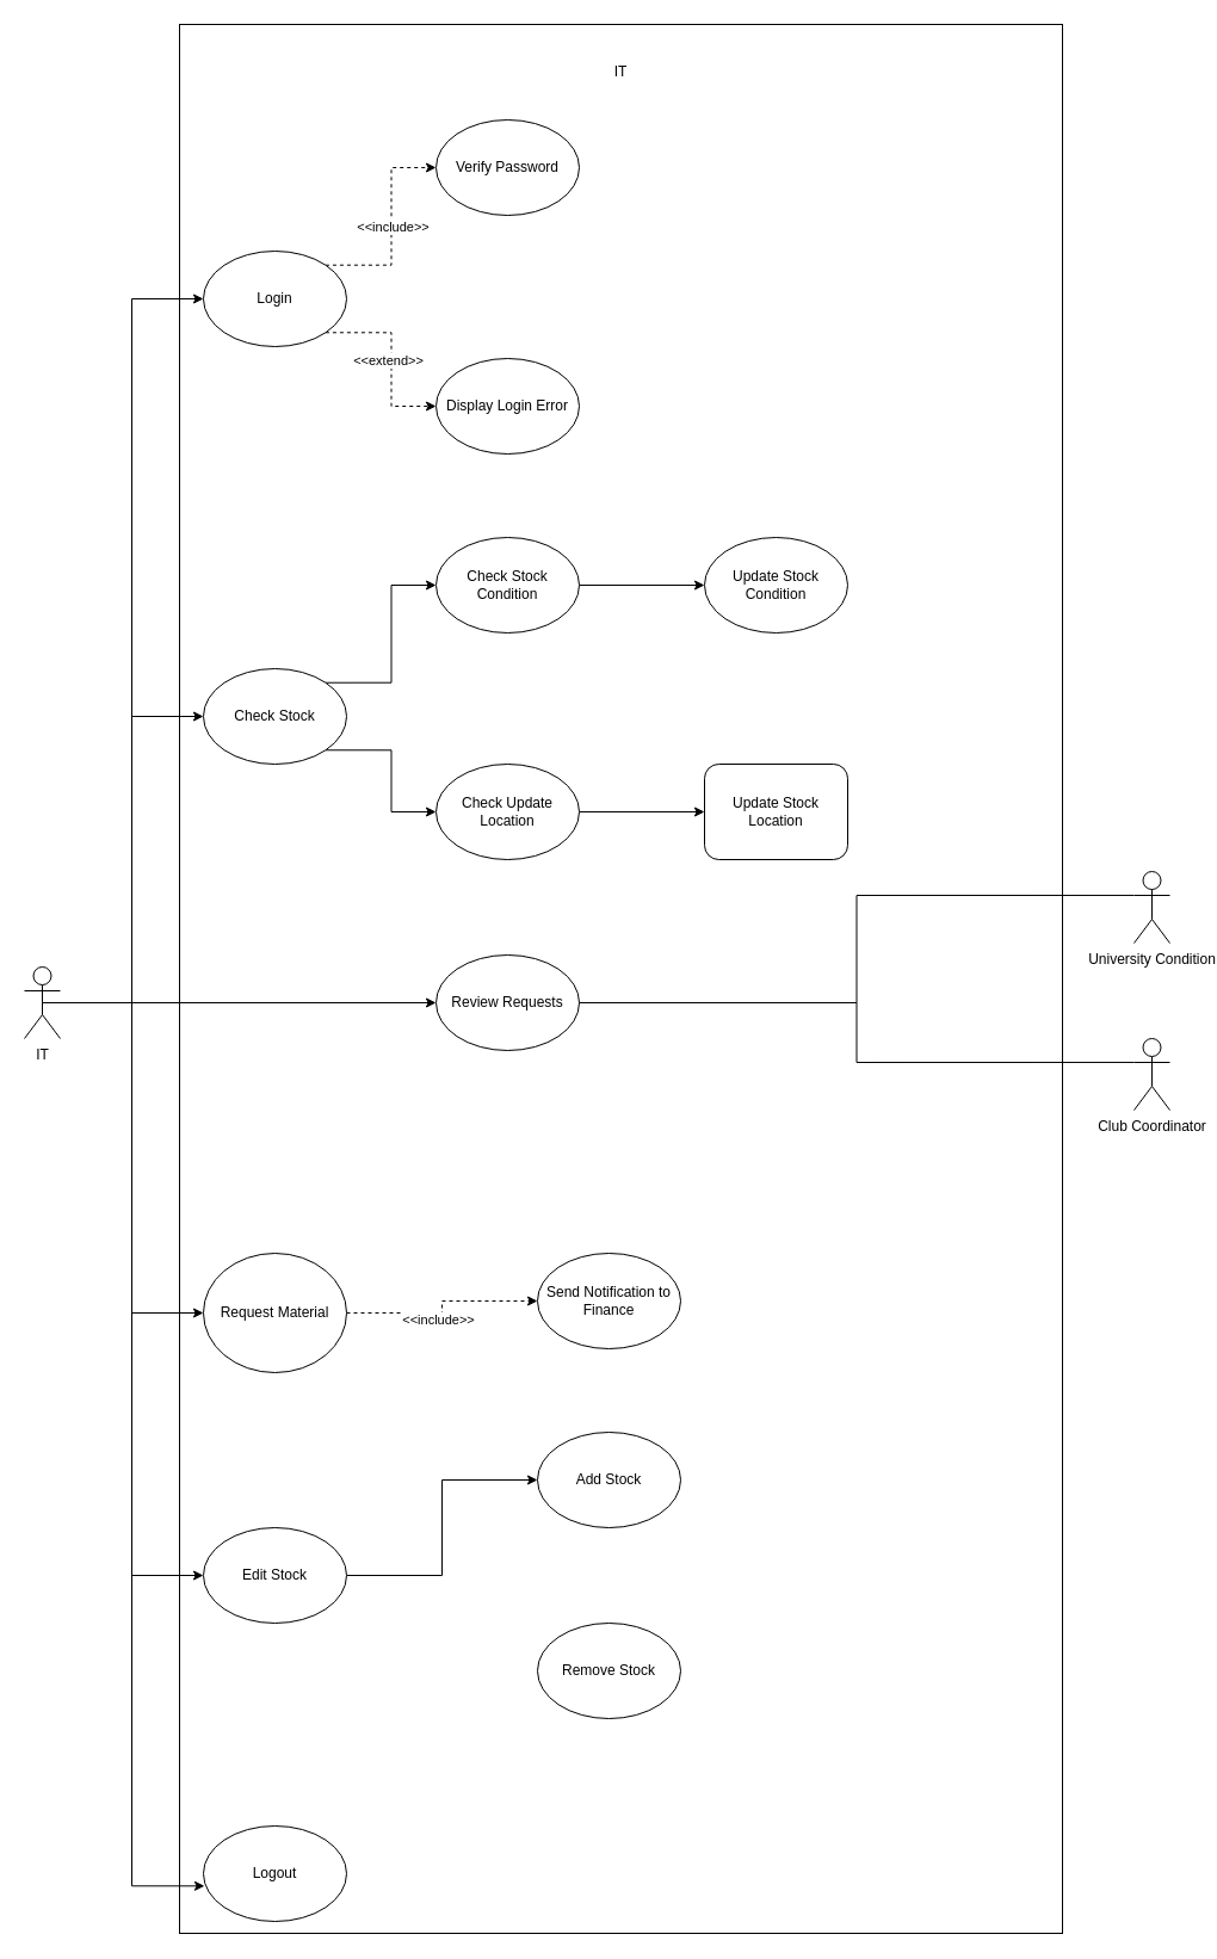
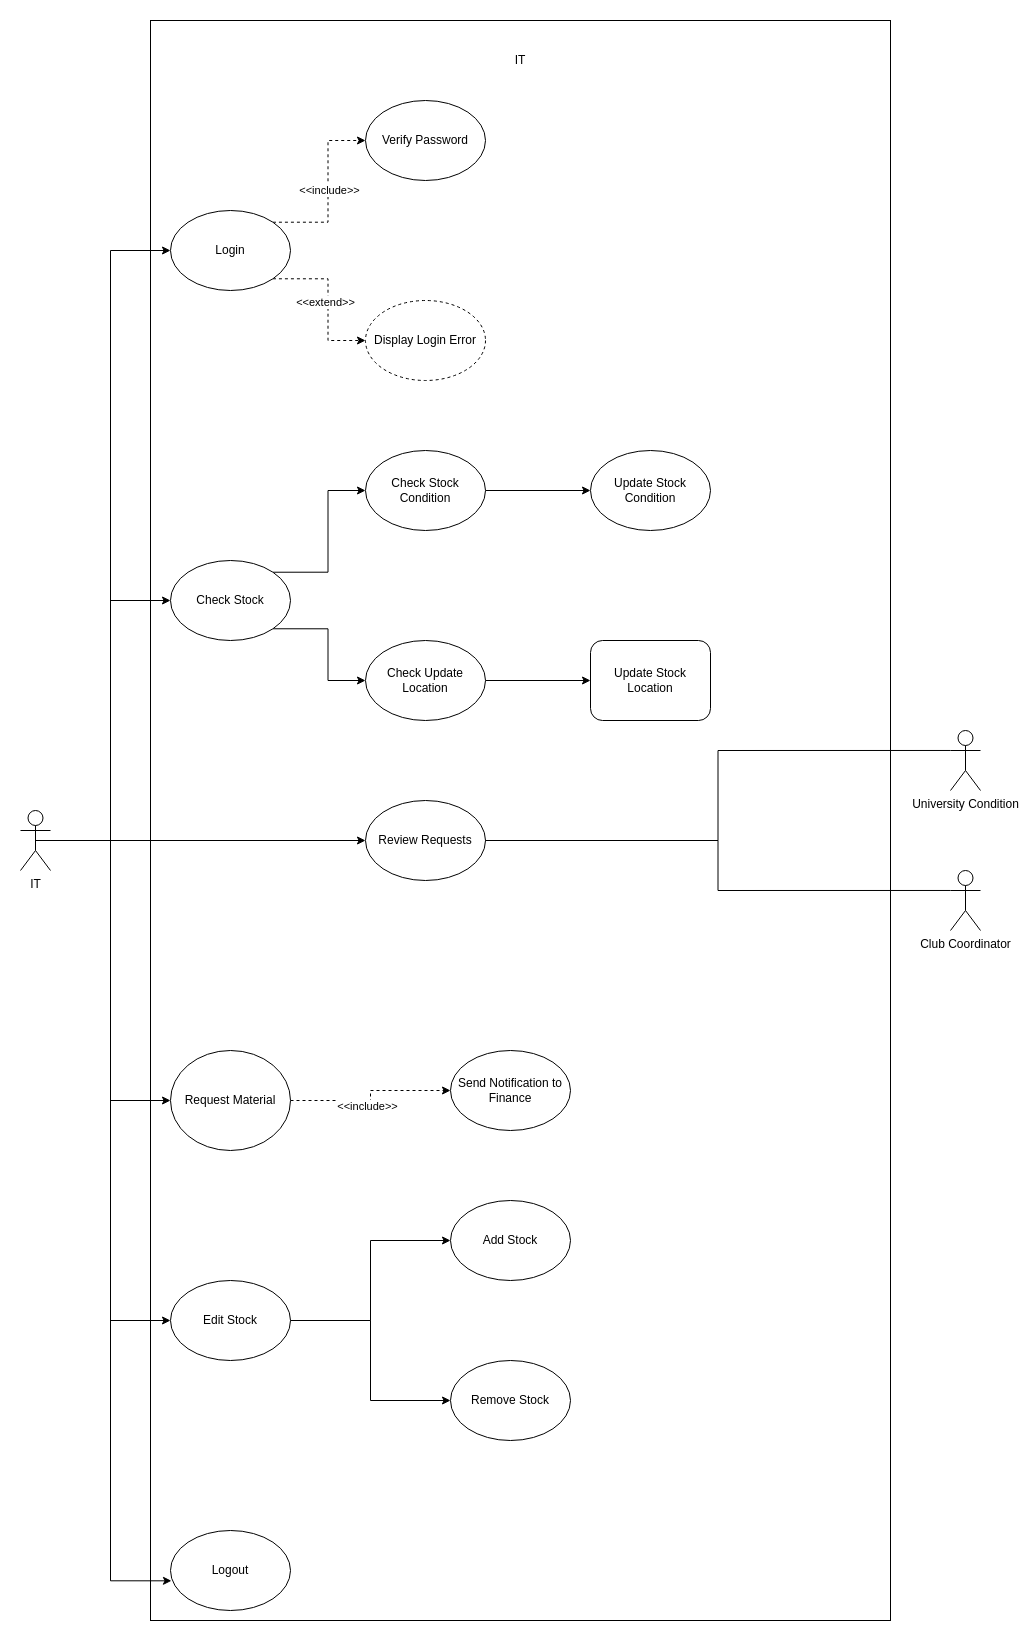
- <mxCell id="14" value="Display Login Error" style="ellipse;whiteSpace=wrap;html=1;" vertex="1" parent="1"><mxGeometry x="365" y="300" width="120" height="80" as="geometry" /></mxCell>
+ <mxCell id="14" value="Display Login Error" style="ellipse;whiteSpace=wrap;html=1;dashed=1;" vertex="1" parent="1"><mxGeometry x="365" y="300" width="120" height="80" as="geometry" /></mxCell>
+ <mxCell id="31" style="edgeStyle=orthogonalEdgeStyle;rounded=0;orthogonalLoop=1;jettySize=auto;html=1;exitX=1;exitY=0.5;exitDx=0;exitDy=0;" edge="1" parent="1" source="32" target="34"><mxGeometry relative="1" as="geometry" /></mxCell>
